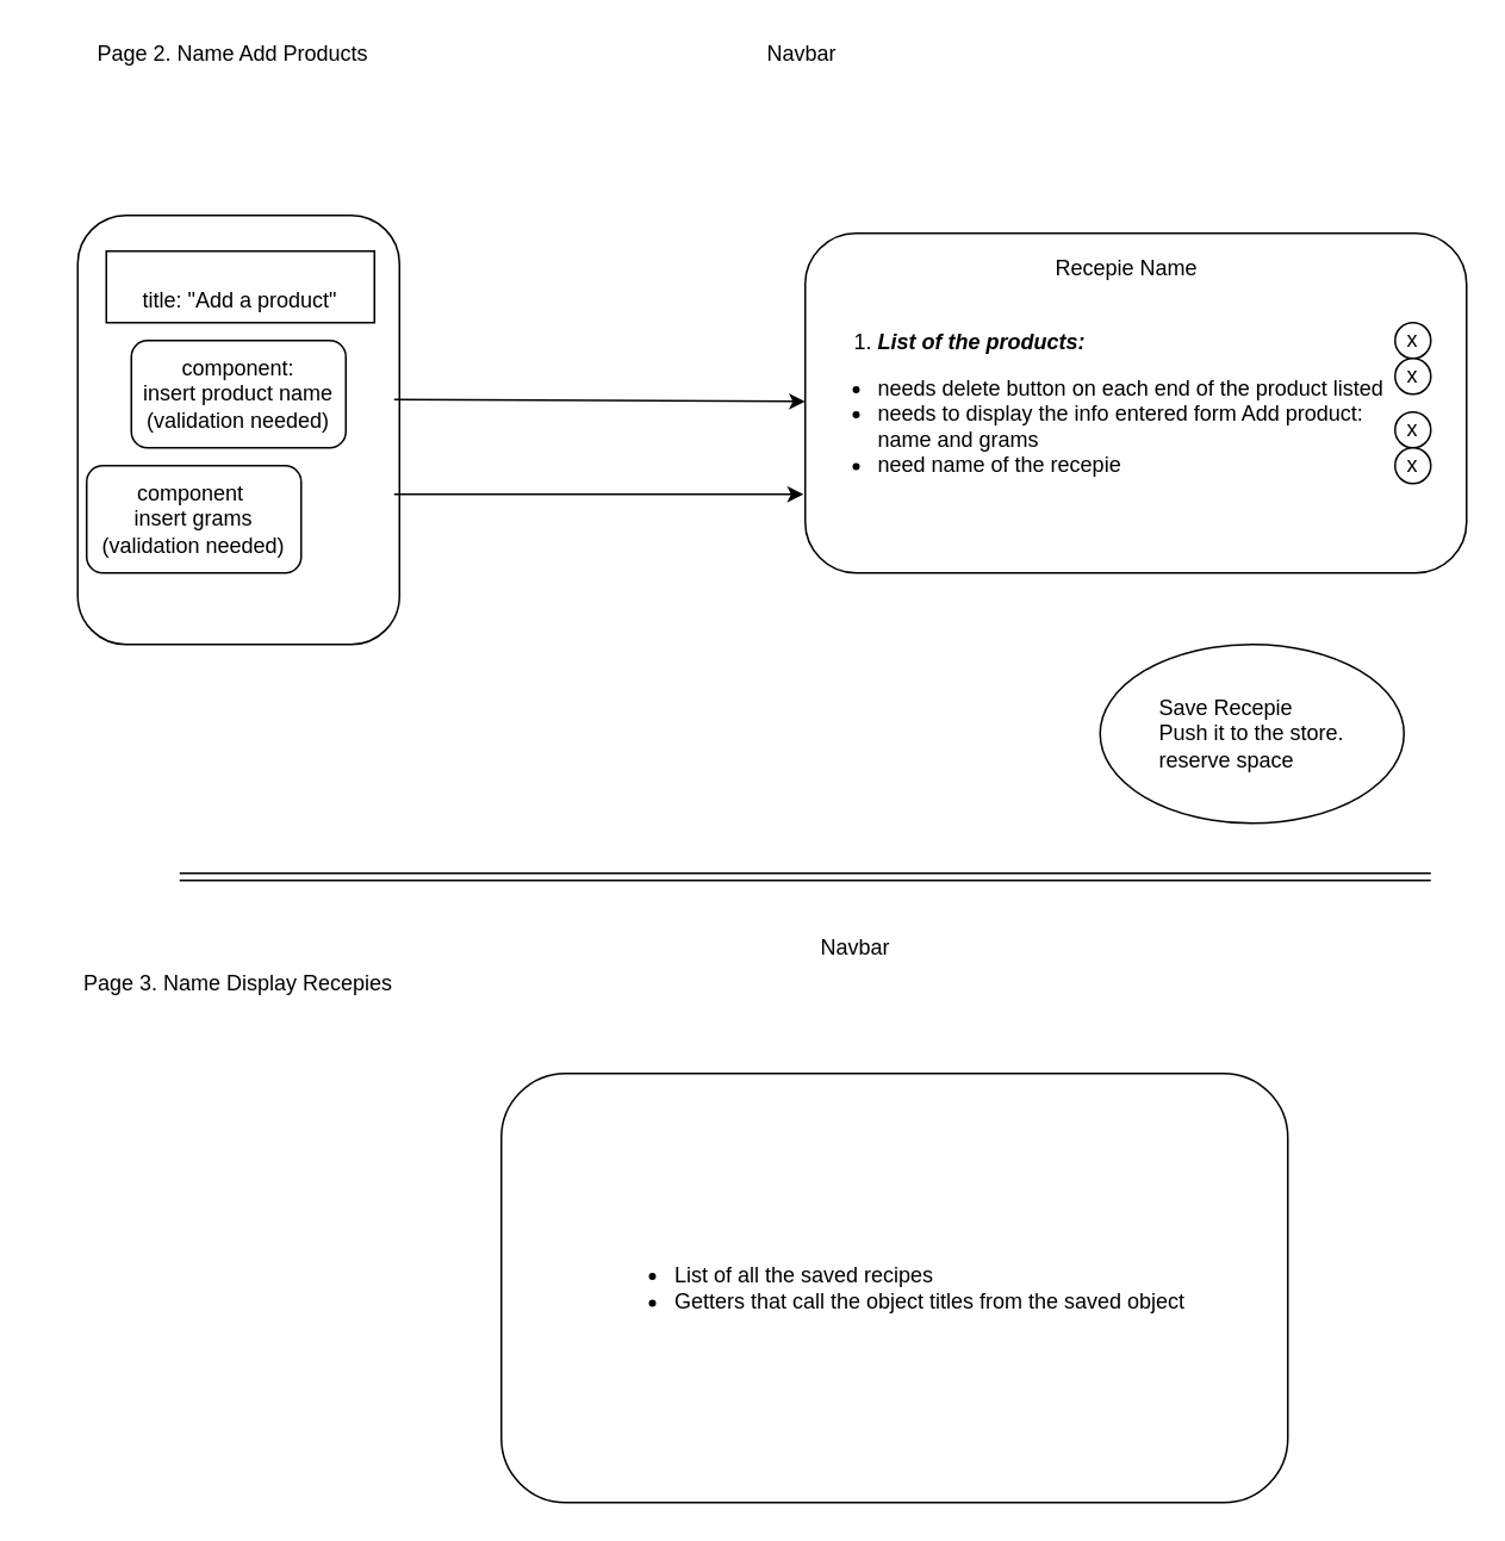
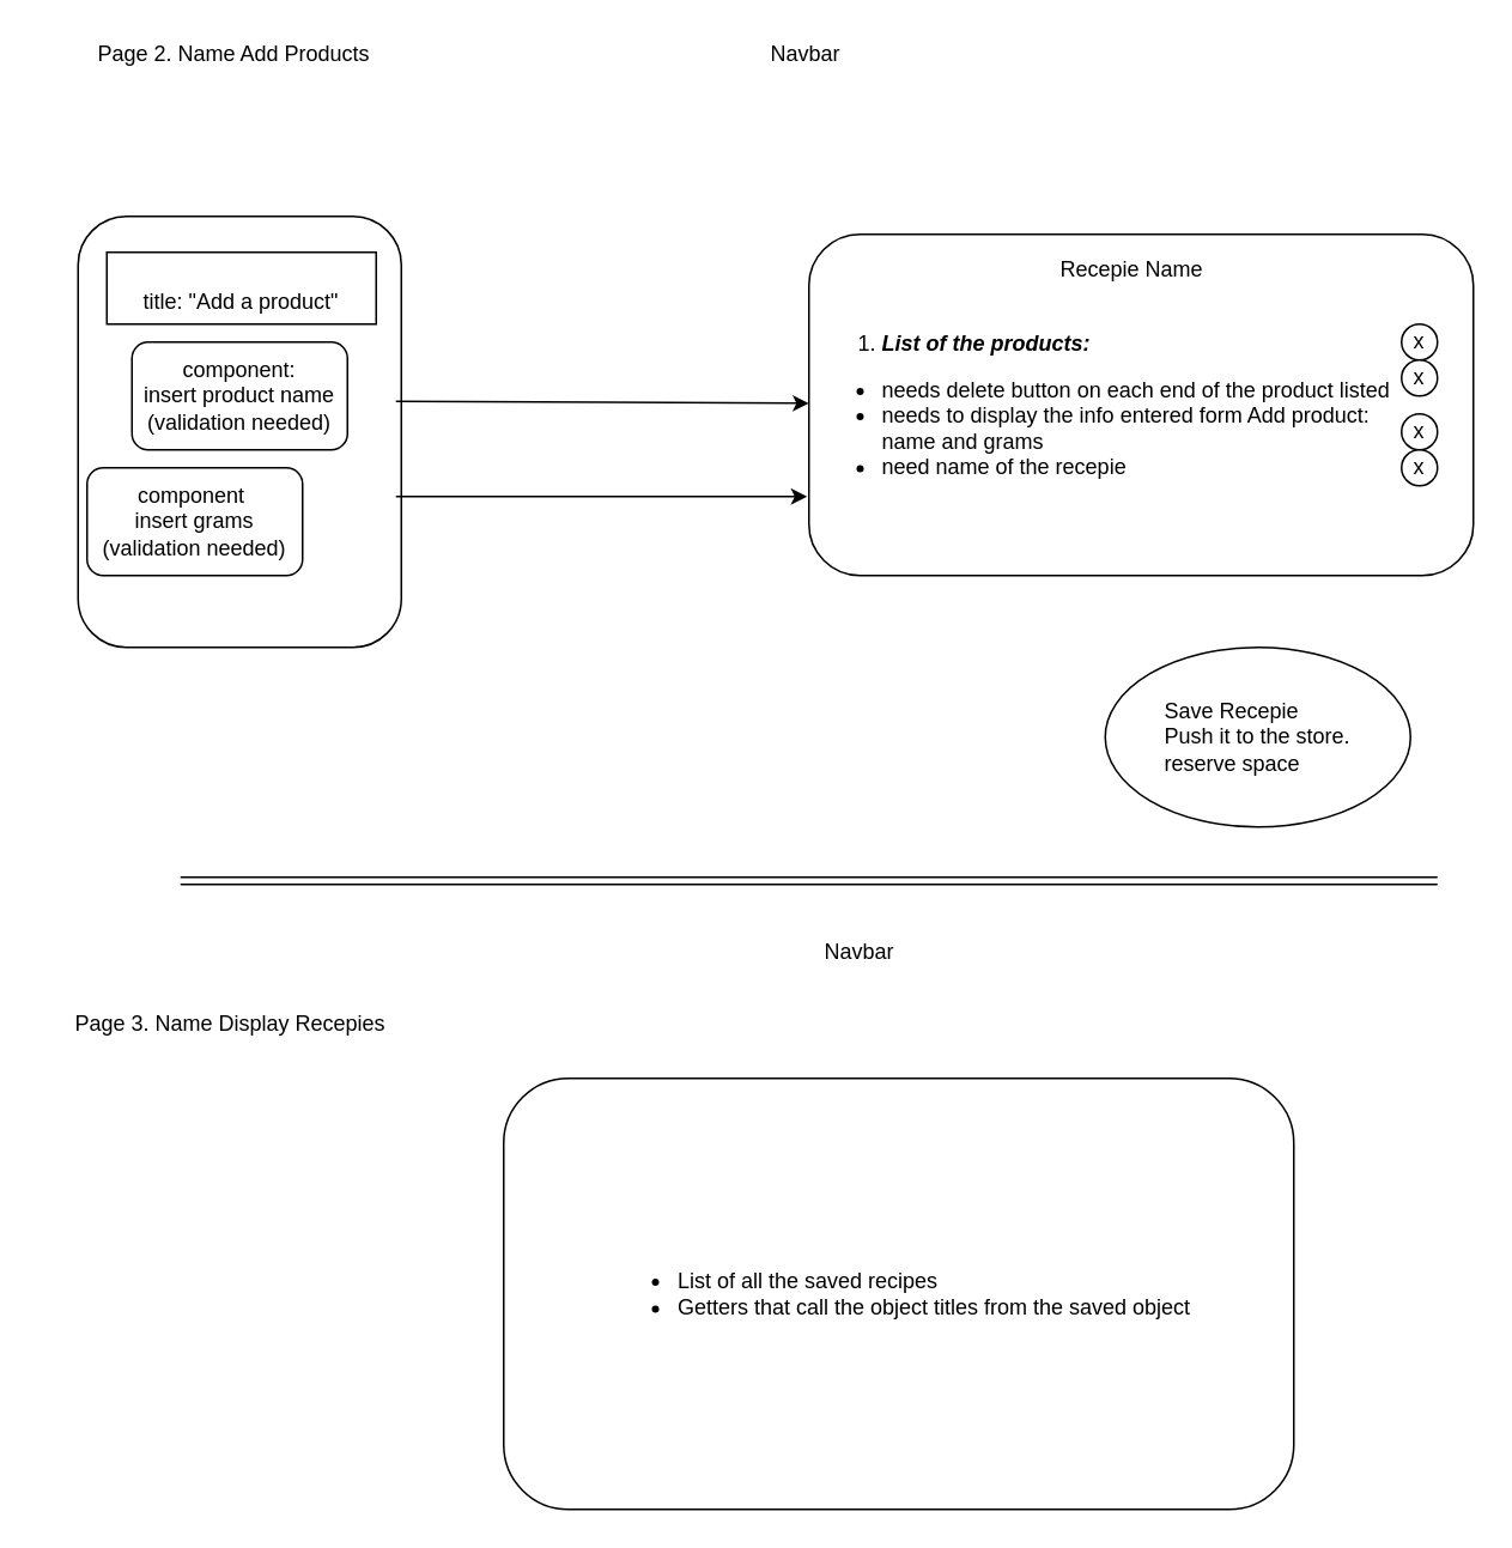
- <mxCell id="17" value="Page 3. Name Display Recepies" style="text;html=1;strokeColor=none;fillColor=none;align=center;verticalAlign=middle;whiteSpace=wrap;rounded=0;" parent="1" vertex="1"><mxGeometry x="23" y="540" width="220" height="20" as="geometry" /></mxCell>
+ <mxCell id="17" value="Page 3. Name Display Recepies" style="text;html=1;strokeColor=none;fillColor=none;align=center;verticalAlign=middle;whiteSpace=wrap;rounded=0;" parent="1" vertex="1"><mxGeometry x="18" y="560" width="220" height="20" as="geometry" /></mxCell>
